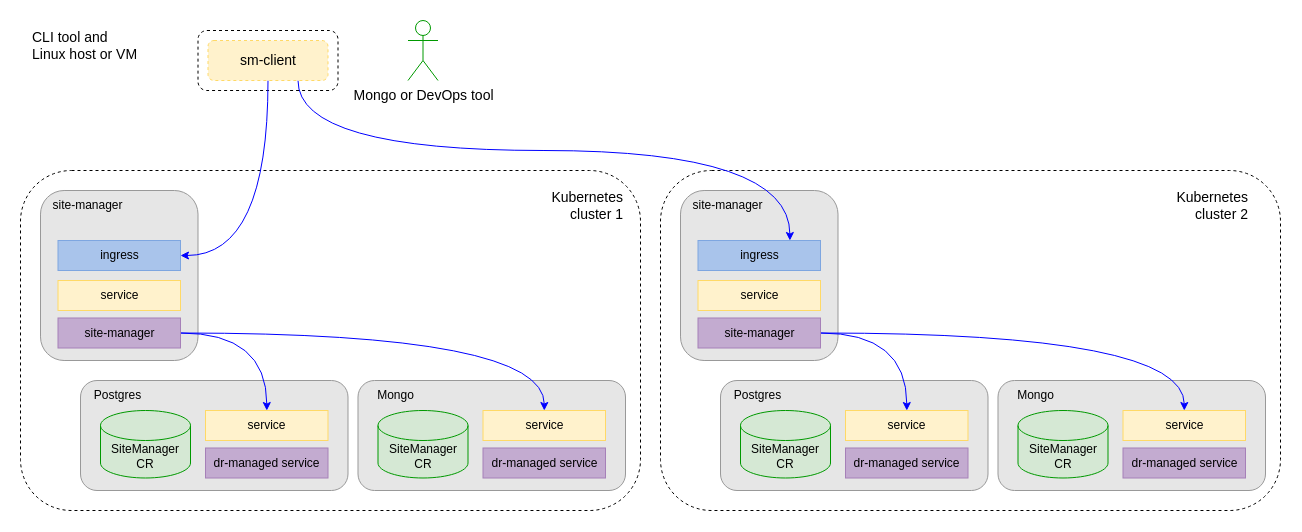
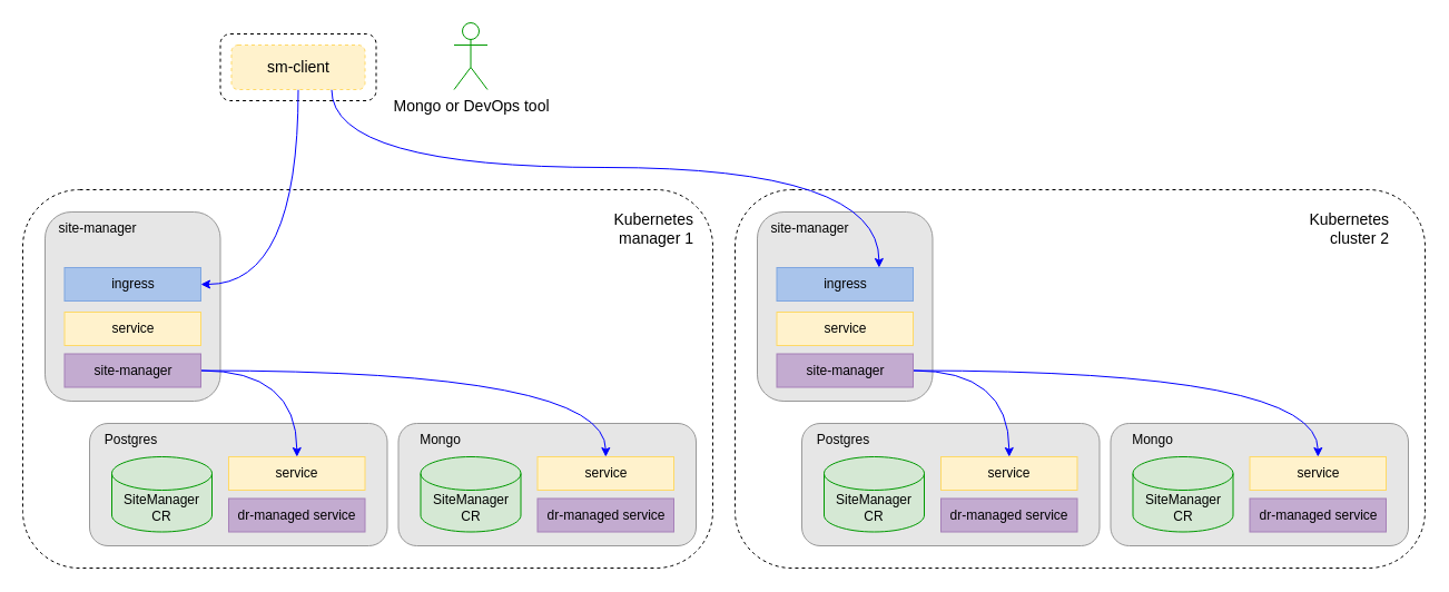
- <mxCell id="44" value="&lt;font style=&quot;font-size: 14px;&quot;&gt;CLI tool and Linux host or VM&lt;/font&gt;" style="text;html=1;strokeColor=none;fillColor=none;align=left;verticalAlign=middle;whiteSpace=wrap;rounded=0;" vertex="1" parent="1"><mxGeometry x="30" y="30" width="110" height="30" as="geometry" /></mxCell>
- <mxCell id="4" value="&lt;font style=&quot;font-size: 14px;&quot;&gt;Kubernetes cluster 1&lt;/font&gt;" style="text;html=1;strokeColor=none;fillColor=none;align=right;verticalAlign=middle;whiteSpace=wrap;rounded=0;" vertex="1" parent="1"><mxGeometry x="565" y="190" width="60" height="30" as="geometry" /></mxCell>
+ <mxCell id="4" value="&lt;font style=&quot;font-size: 14px;&quot;&gt;Kubernetes manager 1&lt;/font&gt;" style="text;html=1;strokeColor=none;fillColor=none;align=right;verticalAlign=middle;whiteSpace=wrap;rounded=0;" vertex="1" parent="1"><mxGeometry x="565" y="190" width="60" height="30" as="geometry" /></mxCell>
